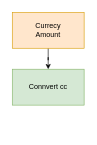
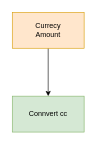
- <mxCell id="4" value="Connvert cc&lt;br&gt;" style="rounded=0;whiteSpace=wrap;html=1;fillColor=#d5e8d4;strokeColor=#82b366;" vertex="1" parent="1"><mxGeometry x="20" y="115" width="120" height="60" as="geometry" /></mxCell>
+ <mxCell id="4" value="Connvert cc&lt;br&gt;" style="rounded=0;whiteSpace=wrap;html=1;fillColor=#d5e8d4;strokeColor=#82b366;" vertex="1" parent="1"><mxGeometry x="20" y="160" width="120" height="60" as="geometry" /></mxCell>
